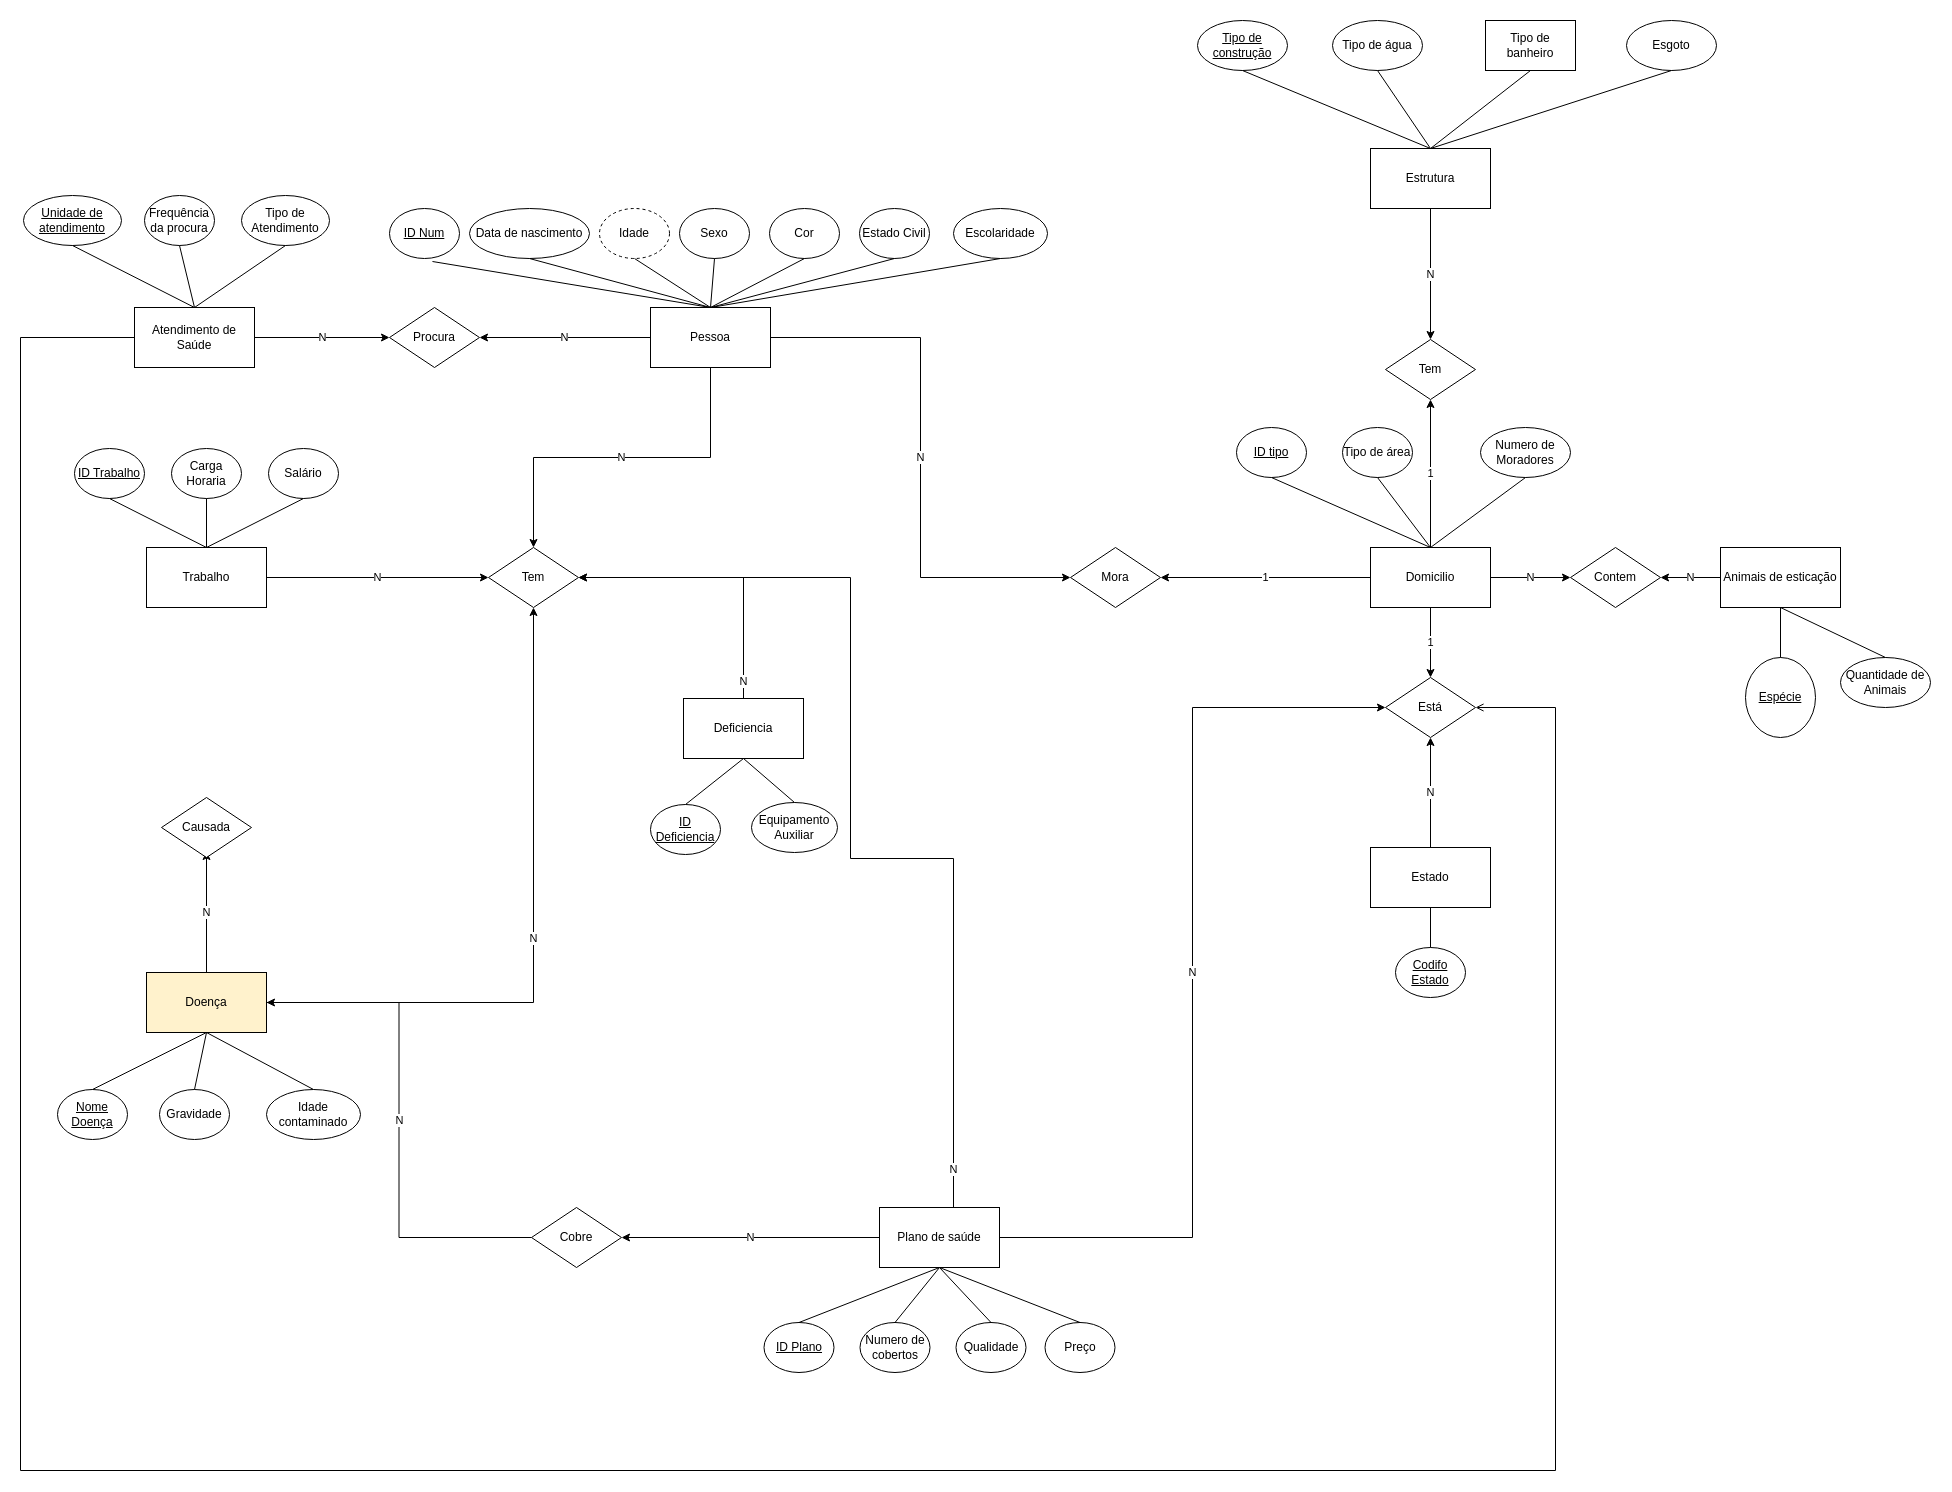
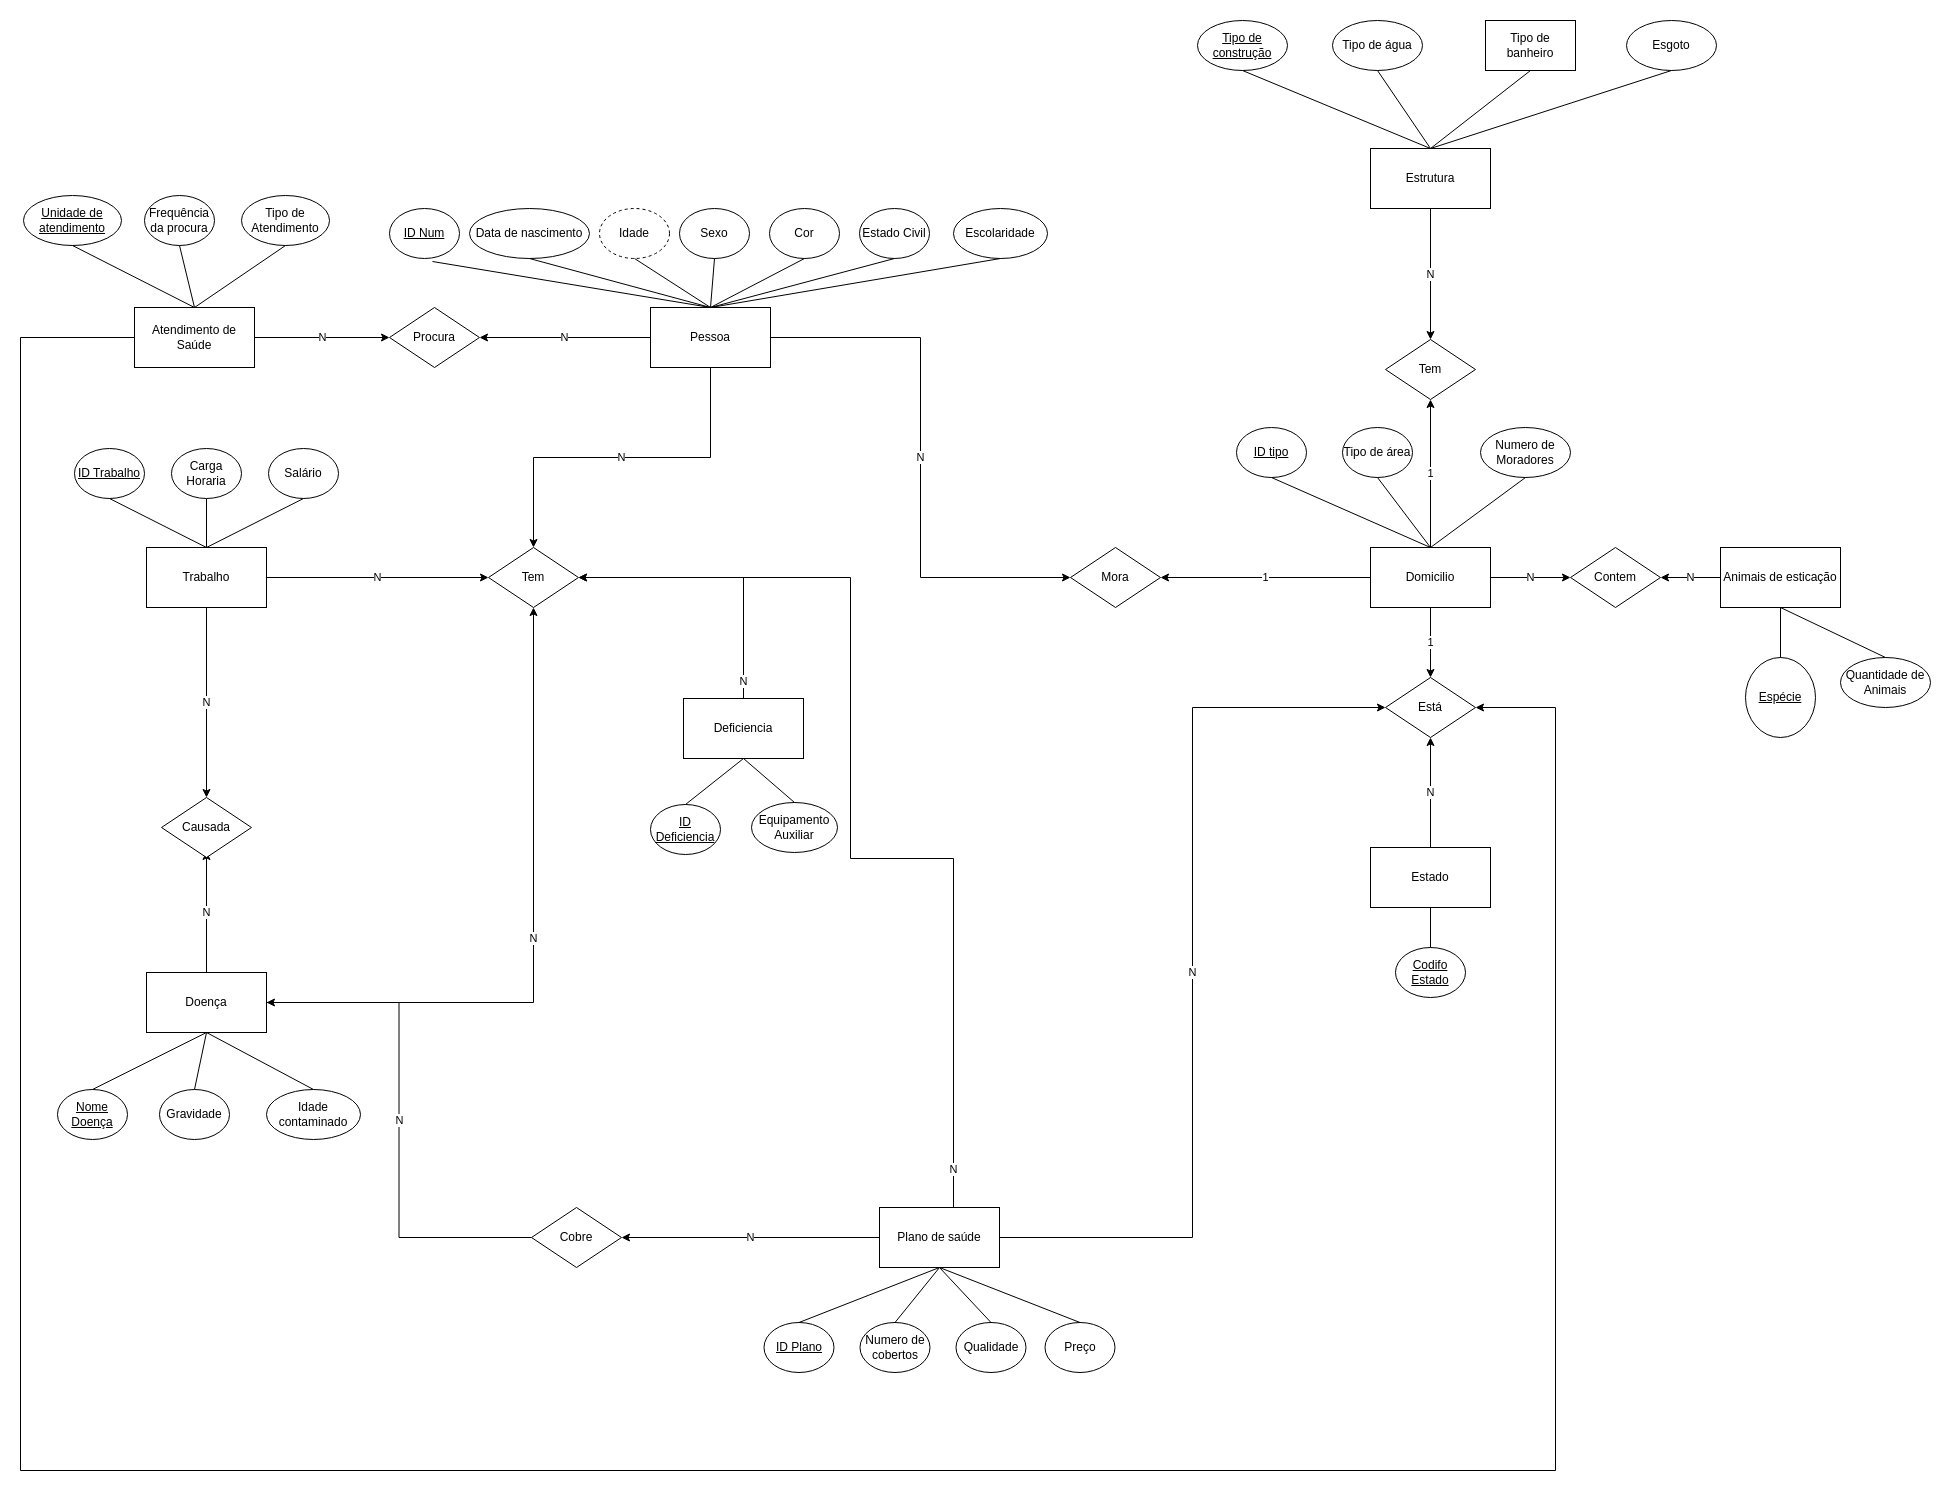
+ <mxCell id="64" value="N" style="edgeStyle=orthogonalEdgeStyle;rounded=0;orthogonalLoop=1;jettySize=auto;html=1;" edge="1" parent="1" source="65" target="66"><mxGeometry relative="1" as="geometry" /></mxCell>
- <mxCell id="96" style="edgeStyle=orthogonalEdgeStyle;rounded=0;orthogonalLoop=1;jettySize=auto;html=1;entryX=1;entryY=0.5;entryDx=0;entryDy=0;endArrow=open;" edge="1" parent="1" source="97" target="29"><mxGeometry relative="1" as="geometry"><Array as="points"><mxPoint x="20" y="337" /><mxPoint x="20" y="1470" /><mxPoint x="1555" y="1470" /><mxPoint x="1555" y="707" /></Array></mxGeometry></mxCell>
+ <mxCell id="96" style="edgeStyle=orthogonalEdgeStyle;rounded=0;orthogonalLoop=1;jettySize=auto;html=1;entryX=1;entryY=0.5;entryDx=0;entryDy=0;" edge="1" parent="1" source="97" target="29"><mxGeometry relative="1" as="geometry"><Array as="points"><mxPoint x="20" y="337" /><mxPoint x="20" y="1470" /><mxPoint x="1555" y="1470" /><mxPoint x="1555" y="707" /></Array></mxGeometry></mxCell>
- <mxCell id="33" value="Doença" style="rounded=0;whiteSpace=wrap;html=1;fillColor=#fff2cc;" parent="1" vertex="1"><mxGeometry x="146" y="972" width="120" height="60" as="geometry" /></mxCell>
+ <mxCell id="33" value="Doença" style="rounded=0;whiteSpace=wrap;html=1;" parent="1" vertex="1"><mxGeometry x="146" y="972" width="120" height="60" as="geometry" /></mxCell>
